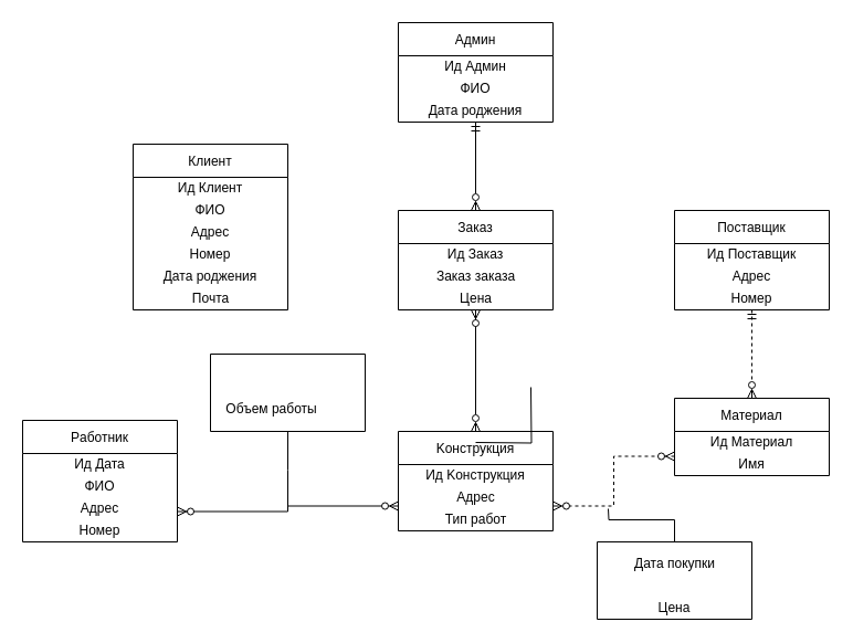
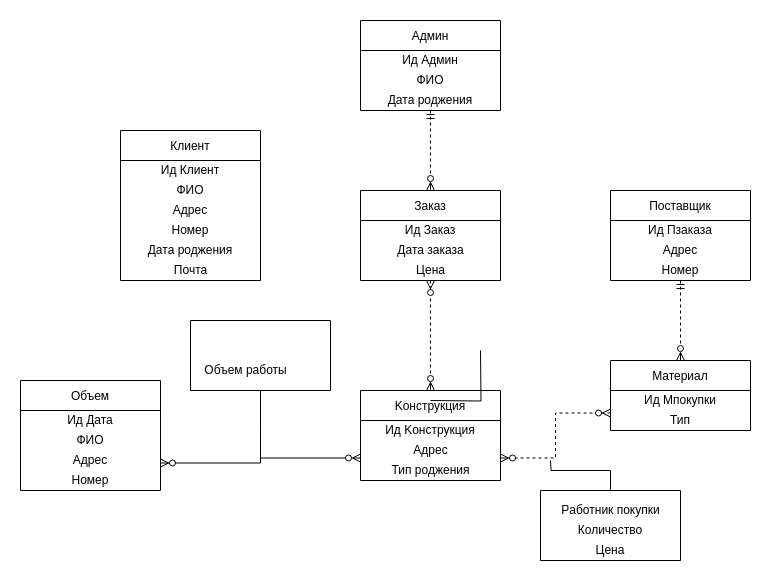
- <mxCell id="7" style="edgeStyle=orthogonalEdgeStyle;rounded=0;orthogonalLoop=1;jettySize=auto;html=1;exitX=0.5;exitY=1;exitDx=0;exitDy=0;entryX=0.5;entryY=0;entryDx=0;entryDy=0;endArrow=ERzeroToMany;endFill=0;startArrow=ERmandOne;startFill=0;" parent="1" source="8" target="3" edge="1"><mxGeometry relative="1" as="geometry" /></mxCell>
+ <mxCell id="7" style="edgeStyle=orthogonalEdgeStyle;rounded=0;orthogonalLoop=1;jettySize=auto;html=1;exitX=0.5;exitY=1;exitDx=0;exitDy=0;entryX=0.5;entryY=0;entryDx=0;entryDy=0;endArrow=ERzeroToMany;endFill=0;startArrow=ERmandOne;startFill=0;dashed=1;" parent="1" source="8" target="3" edge="1"><mxGeometry relative="1" as="geometry" /></mxCell>
- <mxCell id="29" value="Ид П&lt;span&gt;оставщик&lt;br&gt;&lt;/span&gt;" style="text;html=1;strokeColor=none;fillColor=none;align=center;verticalAlign=middle;whiteSpace=wrap;rounded=0;" parent="28" vertex="1"><mxGeometry y="30" width="140" height="20" as="geometry" /></mxCell>
+ <mxCell id="29" value="Ид П&lt;span&gt;заказа&lt;br&gt;&lt;/span&gt;" style="text;html=1;strokeColor=none;fillColor=none;align=center;verticalAlign=middle;whiteSpace=wrap;rounded=0;" parent="28" vertex="1"><mxGeometry y="30" width="140" height="20" as="geometry" /></mxCell>
- <mxCell id="5" value="Заказ заказа" style="text;html=1;align=center;verticalAlign=middle;resizable=0;points=[];autosize=1;strokeColor=none;fillColor=none;" parent="3" vertex="1"><mxGeometry y="50" width="140" height="20" as="geometry" /></mxCell>
+ <mxCell id="5" value="Дата заказа" style="text;html=1;align=center;verticalAlign=middle;resizable=0;points=[];autosize=1;strokeColor=none;fillColor=none;" parent="3" vertex="1"><mxGeometry y="50" width="140" height="20" as="geometry" /></mxCell>
- <mxCell id="2" style="edgeStyle=orthogonalEdgeStyle;rounded=0;orthogonalLoop=1;jettySize=auto;html=1;exitX=0.5;exitY=1;exitDx=0;exitDy=0;entryX=0.5;entryY=0;entryDx=0;entryDy=0;endArrow=ERzeroToMany;endFill=0;startArrow=ERzeroToMany;startFill=1;" parent="1" source="3" target="19" edge="1"><mxGeometry relative="1" as="geometry" /></mxCell>
+ <mxCell id="2" style="edgeStyle=orthogonalEdgeStyle;rounded=0;orthogonalLoop=1;jettySize=auto;html=1;exitX=0.5;exitY=1;exitDx=0;exitDy=0;entryX=0.5;entryY=0;entryDx=0;entryDy=0;endArrow=ERzeroToMany;endFill=0;startArrow=ERzeroToMany;startFill=1;dashed=1;" parent="1" source="3" target="19" edge="1"><mxGeometry relative="1" as="geometry" /></mxCell>
- <mxCell id="33" value="Pаботник" style="swimlane;fontStyle=0;childLayout=stackLayout;horizontal=1;startSize=30;horizontalStack=0;resizeParent=1;resizeParentMax=0;resizeLast=0;collapsible=1;marginBottom=0;" parent="1" vertex="1"><mxGeometry x="20" y="380" width="140" height="110" as="geometry" /></mxCell>
+ <mxCell id="33" value="Объем" style="swimlane;fontStyle=0;childLayout=stackLayout;horizontal=1;startSize=30;horizontalStack=0;resizeParent=1;resizeParentMax=0;resizeLast=0;collapsible=1;marginBottom=0;" parent="1" vertex="1"><mxGeometry x="20" y="380" width="140" height="110" as="geometry" /></mxCell>
- <mxCell id="25" value="Ид M&lt;span&gt;атериал&lt;/span&gt;" style="text;html=1;strokeColor=none;fillColor=none;align=center;verticalAlign=middle;whiteSpace=wrap;rounded=0;" parent="24" vertex="1"><mxGeometry y="30" width="140" height="20" as="geometry" /></mxCell>
+ <mxCell id="25" value="Ид M&lt;span&gt;покупки&lt;/span&gt;" style="text;html=1;strokeColor=none;fillColor=none;align=center;verticalAlign=middle;whiteSpace=wrap;rounded=0;" parent="24" vertex="1"><mxGeometry y="30" width="140" height="20" as="geometry" /></mxCell>
- <mxCell id="26" value="Имя" style="text;html=1;strokeColor=none;fillColor=none;align=center;verticalAlign=middle;whiteSpace=wrap;rounded=0;" parent="24" vertex="1"><mxGeometry y="50" width="140" height="20" as="geometry" /></mxCell>
+ <mxCell id="26" value="Тип" style="text;html=1;strokeColor=none;fillColor=none;align=center;verticalAlign=middle;whiteSpace=wrap;rounded=0;" parent="24" vertex="1"><mxGeometry y="50" width="140" height="20" as="geometry" /></mxCell>
- <mxCell id="22" value="Тип работ" style="text;html=1;align=center;verticalAlign=middle;resizable=0;points=[];autosize=1;strokeColor=none;fillColor=none;" parent="19" vertex="1"><mxGeometry y="70" width="140" height="20" as="geometry" /></mxCell>
+ <mxCell id="22" value="Тип роджения" style="text;html=1;align=center;verticalAlign=middle;resizable=0;points=[];autosize=1;strokeColor=none;fillColor=none;" parent="19" vertex="1"><mxGeometry y="70" width="140" height="20" as="geometry" /></mxCell>
- <mxCell id="43" value="Дата покупки" style="text;html=1;align=center;verticalAlign=middle;resizable=0;points=[];autosize=1;strokeColor=none;fillColor=none;" parent="42" vertex="1"><mxGeometry y="10" width="140" height="20" as="geometry" /></mxCell>
+ <mxCell id="43" value="Pаботник покупки" style="text;html=1;align=center;verticalAlign=middle;resizable=0;points=[];autosize=1;strokeColor=none;fillColor=none;" parent="42" vertex="1"><mxGeometry y="10" width="140" height="20" as="geometry" /></mxCell>
+ <mxCell id="44" value="Количество" style="text;html=1;strokeColor=none;fillColor=none;align=center;verticalAlign=middle;whiteSpace=wrap;rounded=0;" parent="42" vertex="1"><mxGeometry y="30" width="140" height="20" as="geometry" /></mxCell>
